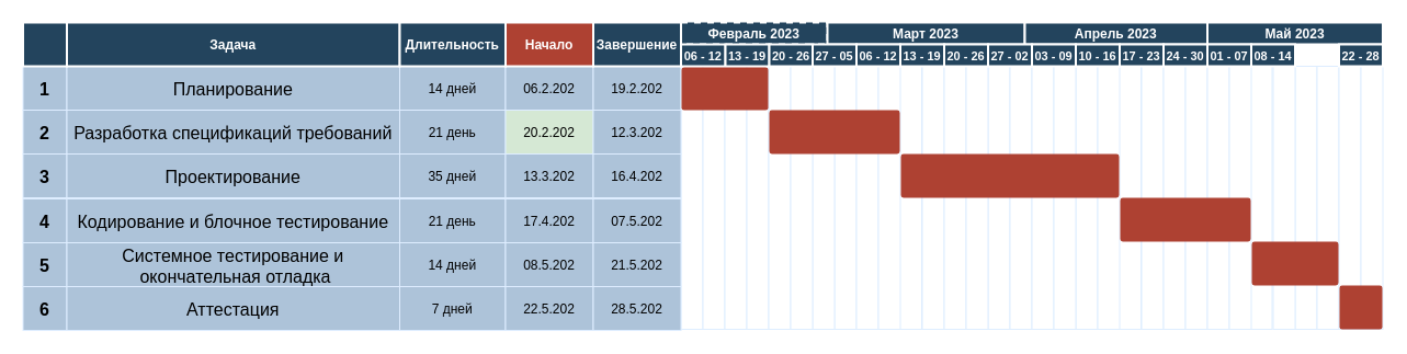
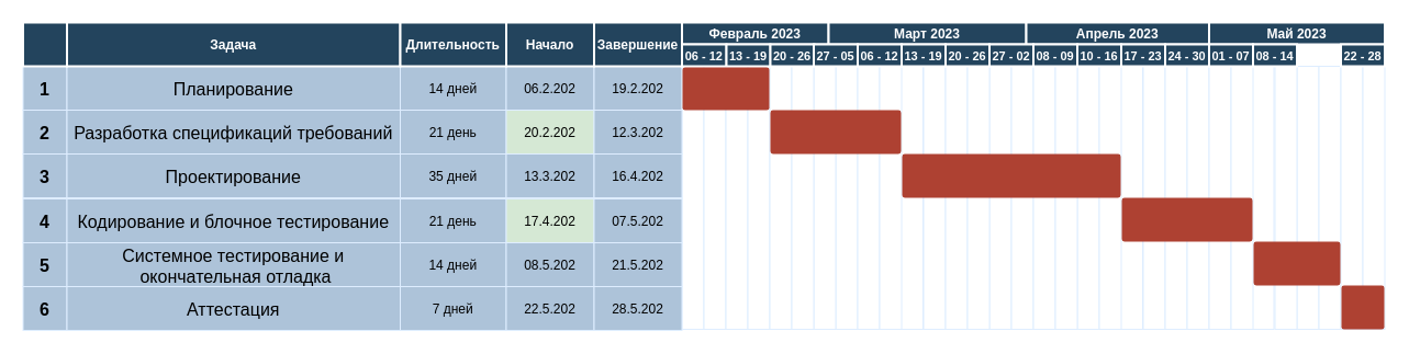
- <mxCell id="35" value="Февраль 2023" style="fillColor=#23445D;strokeColor=#FFFFFF;strokeWidth=2;fontColor=#FFFFFF;fontStyle=1;dashed=1;" vertex="1" parent="1"><mxGeometry x="620.5" y="20" width="133.5" height="20" as="geometry" /></mxCell>
+ <mxCell id="35" value="Февраль 2023" style="fillColor=#23445D;strokeColor=#FFFFFF;strokeWidth=2;fontColor=#FFFFFF;fontStyle=1" vertex="1" parent="1"><mxGeometry x="620.5" y="20" width="133.5" height="20" as="geometry" /></mxCell>
- <mxCell id="38" value="Начало" style="fillColor=#ae4132;strokeColor=#FFFFFF;strokeWidth=2;fontColor=#FFFFFF;fontStyle=1;" vertex="1" parent="1"><mxGeometry x="460.5" y="20" width="80.0" height="40.0" as="geometry" /></mxCell>
+ <mxCell id="38" value="Начало" style="fillColor=#23445D;strokeColor=#FFFFFF;strokeWidth=2;fontColor=#FFFFFF;fontStyle=1" vertex="1" parent="1"><mxGeometry x="460.5" y="20" width="80.0" height="40.0" as="geometry" /></mxCell>
- <mxCell id="81" value="03 - 09" style="fillColor=#23445D;strokeColor=#FFFFFF;strokeWidth=2;fontColor=#FFFFFF;fontStyle=1;fontSize=11;" vertex="1" parent="1"><mxGeometry x="940.5" y="40" width="40" height="20" as="geometry" /></mxCell>
+ <mxCell id="81" value="08 - 09" style="fillColor=#23445D;strokeColor=#FFFFFF;strokeWidth=2;fontColor=#FFFFFF;fontStyle=1;fontSize=11;" vertex="1" parent="1"><mxGeometry x="940.5" y="40" width="40" height="20" as="geometry" /></mxCell>
- <mxCell id="56" value="17.4.202" style="strokeColor=#DEEDFF;fillColor=#ADC3D9" vertex="1" parent="1"><mxGeometry x="460.5" y="181" width="80" height="40" as="geometry" /></mxCell>
+ <mxCell id="56" value="17.4.202" style="strokeColor=#DEEDFF;fillColor=#d5e8d4;" vertex="1" parent="1"><mxGeometry x="460.5" y="181" width="80" height="40" as="geometry" /></mxCell>
